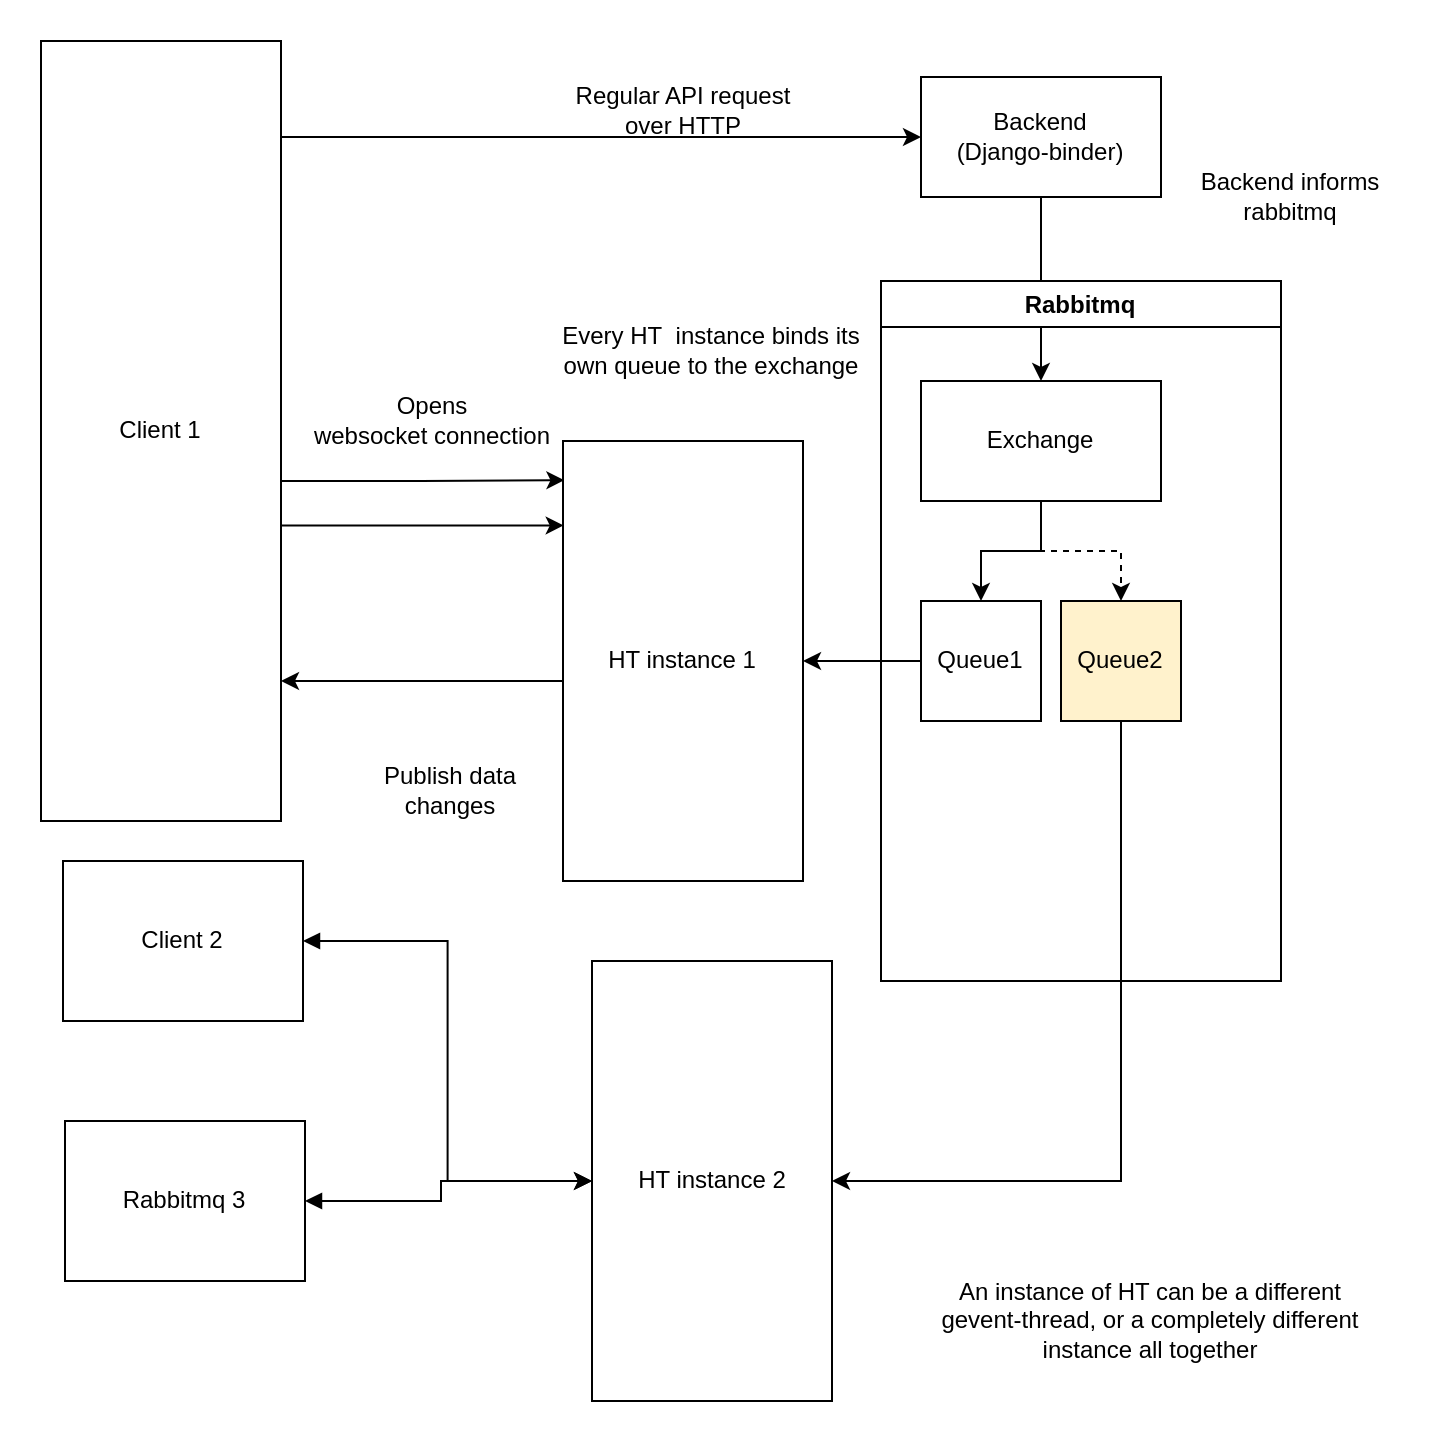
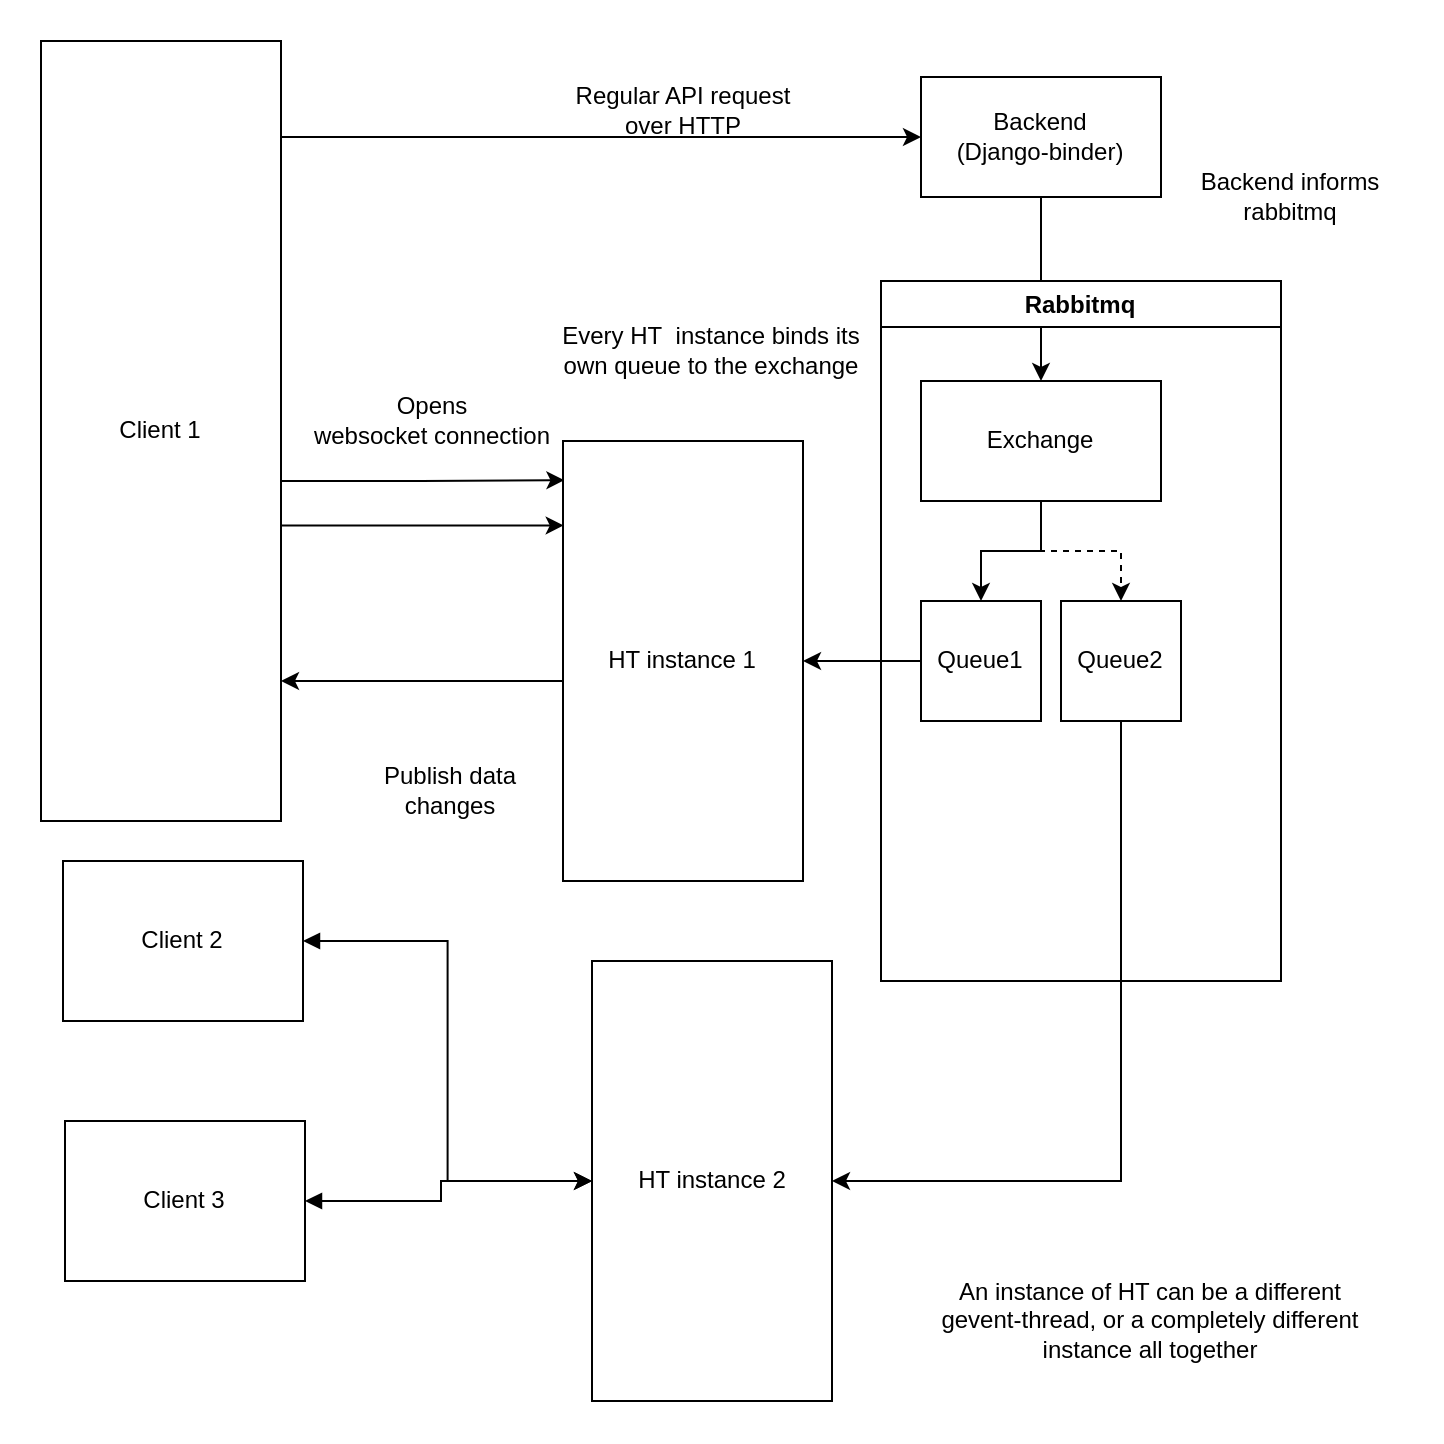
- <mxCell id="14" value="Queue2" style="rounded=0;whiteSpace=wrap;html=1;fillColor=#fff2cc;" vertex="1" parent="9"><mxGeometry x="90" y="160" width="60" height="60" as="geometry" /></mxCell>
+ <mxCell id="14" value="Queue2" style="rounded=0;whiteSpace=wrap;html=1;" vertex="1" parent="9"><mxGeometry x="90" y="160" width="60" height="60" as="geometry" /></mxCell>
- <mxCell id="26" value="Rabbitmq 3" style="rounded=0;whiteSpace=wrap;html=1;" vertex="1" parent="1"><mxGeometry x="32" y="560" width="120" height="80" as="geometry" /></mxCell>
+ <mxCell id="26" value="Client 3" style="rounded=0;whiteSpace=wrap;html=1;" vertex="1" parent="1"><mxGeometry x="32" y="560" width="120" height="80" as="geometry" /></mxCell>
